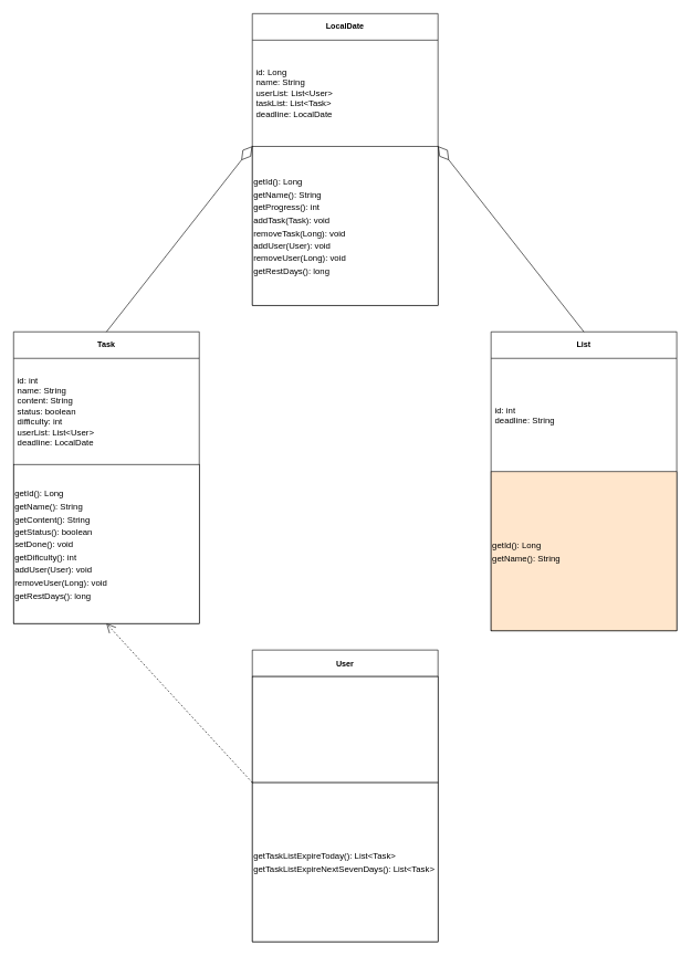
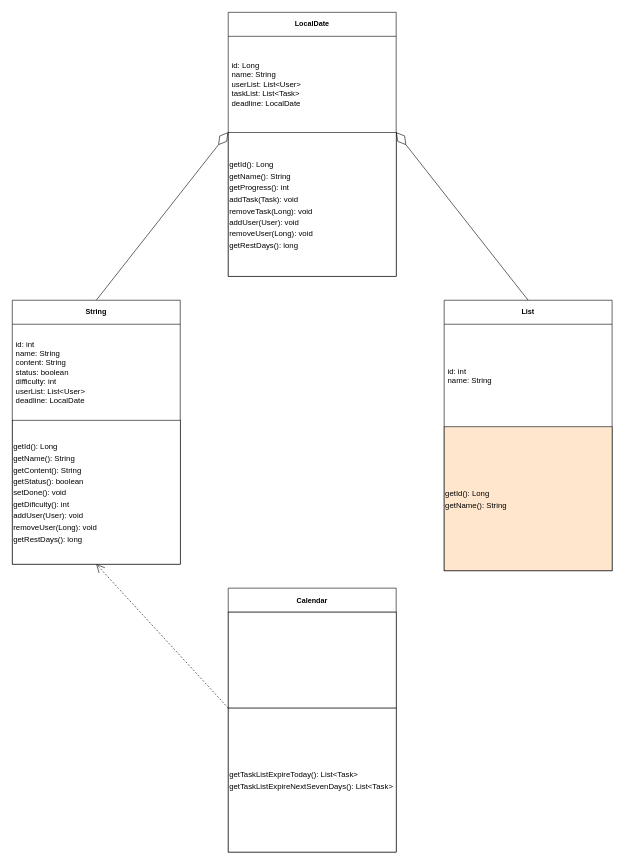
- <mxCell id="2" value="Task" style="swimlane;fontStyle=1;align=center;verticalAlign=middle;childLayout=stackLayout;horizontal=1;startSize=40;horizontalStack=0;resizeParent=1;resizeParentMax=0;resizeLast=0;collapsible=0;marginBottom=0;html=1;whiteSpace=wrap;" parent="1" vertex="1"><mxGeometry x="20" y="500" width="280" height="440" as="geometry" /></mxCell>
+ <mxCell id="2" value="String" style="swimlane;fontStyle=1;align=center;verticalAlign=middle;childLayout=stackLayout;horizontal=1;startSize=40;horizontalStack=0;resizeParent=1;resizeParentMax=0;resizeLast=0;collapsible=0;marginBottom=0;html=1;whiteSpace=wrap;" parent="1" vertex="1"><mxGeometry x="20" y="500" width="280" height="440" as="geometry" /></mxCell>
- <mxCell id="9" value="&lt;font style=&quot;font-size: 13px;&quot;&gt;id: int&lt;br style=&quot;border-color: var(--border-color);&quot;&gt;deadline: String&lt;br&gt;&lt;/font&gt;" style="text;html=1;strokeColor=none;fillColor=none;align=left;verticalAlign=middle;spacingLeft=4;spacingRight=4;overflow=hidden;rotatable=0;points=[[0,0.5],[1,0.5]];portConstraint=eastwest;whiteSpace=wrap;" parent="8" vertex="1"><mxGeometry y="40" width="280" height="171" as="geometry" /></mxCell>
+ <mxCell id="9" value="&lt;font style=&quot;font-size: 13px;&quot;&gt;id: int&lt;br style=&quot;border-color: var(--border-color);&quot;&gt;name: String&lt;br&gt;&lt;/font&gt;" style="text;html=1;strokeColor=none;fillColor=none;align=left;verticalAlign=middle;spacingLeft=4;spacingRight=4;overflow=hidden;rotatable=0;points=[[0,0.5],[1,0.5]];portConstraint=eastwest;whiteSpace=wrap;" parent="8" vertex="1"><mxGeometry y="40" width="280" height="171" as="geometry" /></mxCell>
- <mxCell id="11" value="&lt;font style=&quot;font-size: 12px;&quot;&gt;User&lt;/font&gt;" style="swimlane;fontStyle=1;align=center;verticalAlign=middle;childLayout=stackLayout;horizontal=1;startSize=40;horizontalStack=0;resizeParent=1;resizeParentMax=0;resizeLast=0;collapsible=0;marginBottom=0;html=1;whiteSpace=wrap;fontSize=16;" parent="1" vertex="1"><mxGeometry x="380" y="980" width="280" height="440" as="geometry" /></mxCell>
+ <mxCell id="11" value="&lt;font style=&quot;font-size: 12px;&quot;&gt;Calendar&lt;/font&gt;" style="swimlane;fontStyle=1;align=center;verticalAlign=middle;childLayout=stackLayout;horizontal=1;startSize=40;horizontalStack=0;resizeParent=1;resizeParentMax=0;resizeLast=0;collapsible=0;marginBottom=0;html=1;whiteSpace=wrap;fontSize=16;" parent="1" vertex="1"><mxGeometry x="380" y="980" width="280" height="440" as="geometry" /></mxCell>
